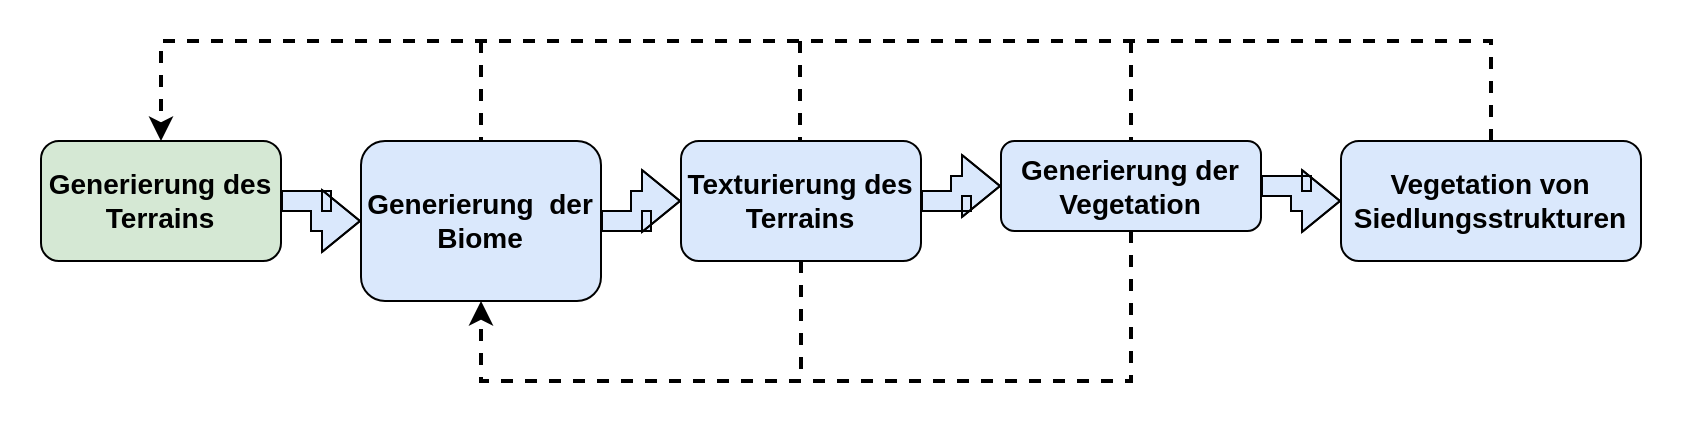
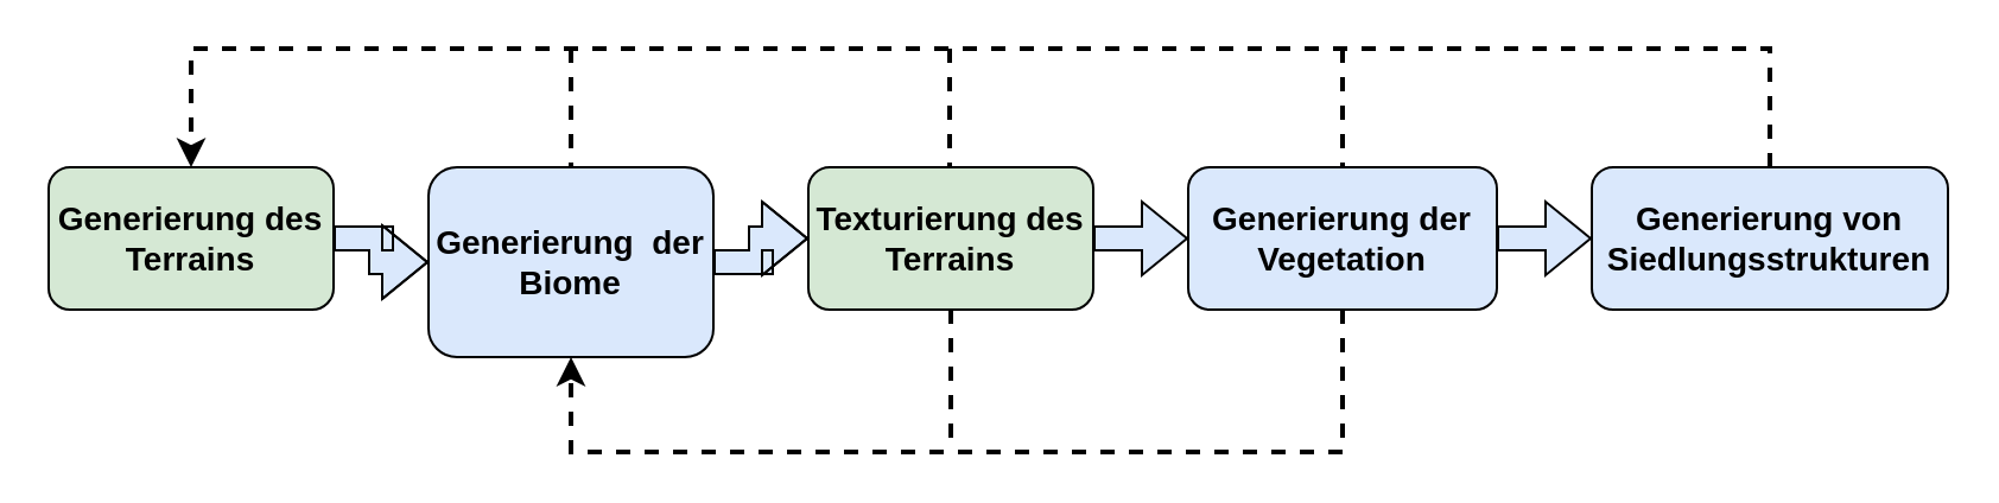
- <mxCell id="7" value="&lt;font size=&quot;1&quot;&gt;&lt;b style=&quot;font-size: 14px;&quot;&gt;Generierung der Vegetation&lt;/b&gt;&lt;/font&gt;" style="whiteSpace=wrap;html=1;rounded=1;fillColor=#dae8fc;strokeColor=#000000;" vertex="1" parent="1"><mxGeometry x="500" y="70" width="130" height="45" as="geometry" /></mxCell>
+ <mxCell id="7" value="&lt;font size=&quot;1&quot;&gt;&lt;b style=&quot;font-size: 14px;&quot;&gt;Generierung der Vegetation&lt;/b&gt;&lt;/font&gt;" style="whiteSpace=wrap;html=1;rounded=1;fillColor=#dae8fc;strokeColor=#000000;" vertex="1" parent="1"><mxGeometry x="500" y="70" width="130" height="60" as="geometry" /></mxCell>
- <mxCell id="11" value="&lt;font size=&quot;1&quot;&gt;&lt;b style=&quot;font-size: 14px;&quot;&gt;Texturierung des Terrains&lt;/b&gt;&lt;/font&gt;" style="whiteSpace=wrap;html=1;rounded=1;fillColor=#dae8fc;strokeColor=#000000;" vertex="1" parent="1"><mxGeometry x="340" y="70" width="120" height="60" as="geometry" /></mxCell>
+ <mxCell id="11" value="&lt;font size=&quot;1&quot;&gt;&lt;b style=&quot;font-size: 14px;&quot;&gt;Texturierung des Terrains&lt;/b&gt;&lt;/font&gt;" style="whiteSpace=wrap;html=1;rounded=1;fillColor=#d5e8d4;strokeColor=#000000;" vertex="1" parent="1"><mxGeometry x="340" y="70" width="120" height="60" as="geometry" /></mxCell>
- <mxCell id="8" value="&lt;font style=&quot;font-size: 14px;&quot;&gt;&lt;b&gt;Vegetation&lt;/b&gt;&lt;b&gt; &lt;/b&gt;&lt;b&gt;von Siedlungsstrukturen&lt;/b&gt;&lt;/font&gt;" style="whiteSpace=wrap;html=1;rounded=1;fillColor=#dae8fc;strokeColor=#000000;" vertex="1" parent="1"><mxGeometry x="670" y="70" width="150" height="60" as="geometry" /></mxCell>
+ <mxCell id="8" value="&lt;font style=&quot;font-size: 14px;&quot;&gt;&lt;b&gt;Generierung&lt;/b&gt;&lt;b&gt; &lt;/b&gt;&lt;b&gt;von Siedlungsstrukturen&lt;/b&gt;&lt;/font&gt;" style="whiteSpace=wrap;html=1;rounded=1;fillColor=#dae8fc;strokeColor=#000000;" vertex="1" parent="1"><mxGeometry x="670" y="70" width="150" height="60" as="geometry" /></mxCell>
